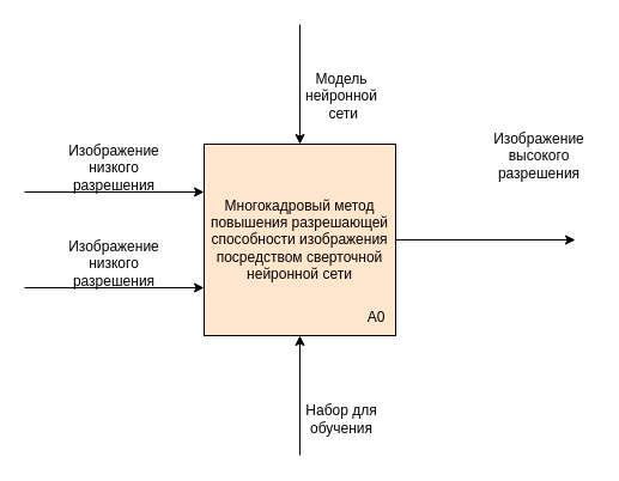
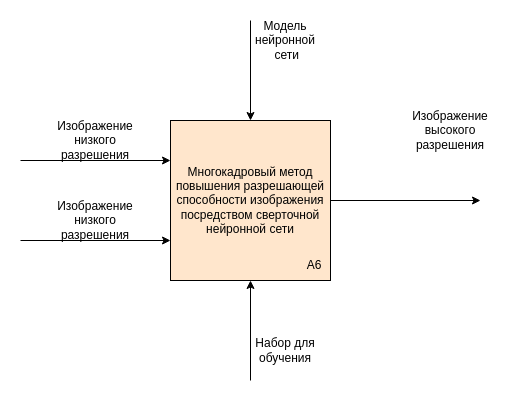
- <mxCell id="13" value="Модель нейронной&lt;br&gt;&amp;nbsp;сети" style="text;html=1;align=center;verticalAlign=middle;whiteSpace=wrap;rounded=0;" parent="1" vertex="1"><mxGeometry x="240" y="60" width="90" height="40" as="geometry" /></mxCell>
+ <mxCell id="13" value="Модель нейронной&lt;br&gt;&amp;nbsp;сети" style="text;html=1;align=center;verticalAlign=middle;whiteSpace=wrap;rounded=0;" parent="1" vertex="1"><mxGeometry x="240" y="20" width="90" height="40" as="geometry" /></mxCell>
- <mxCell id="11" value="A0" style="text;html=1;align=center;verticalAlign=middle;whiteSpace=wrap;rounded=0;" parent="1" vertex="1"><mxGeometry x="284" y="250" width="60" height="30" as="geometry" /></mxCell>
+ <mxCell id="11" value="A6" style="text;html=1;align=center;verticalAlign=middle;whiteSpace=wrap;rounded=0;" parent="1" vertex="1"><mxGeometry x="284" y="250" width="60" height="30" as="geometry" /></mxCell>
